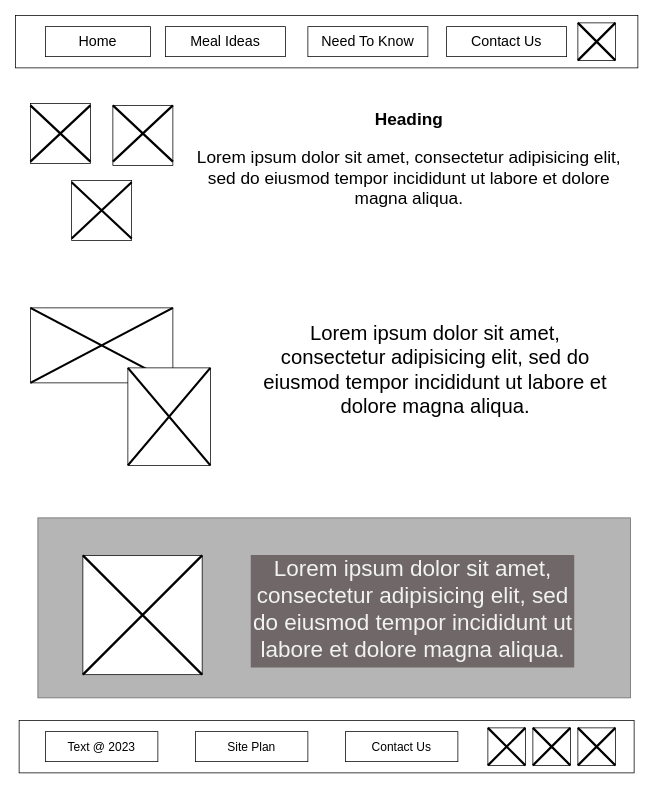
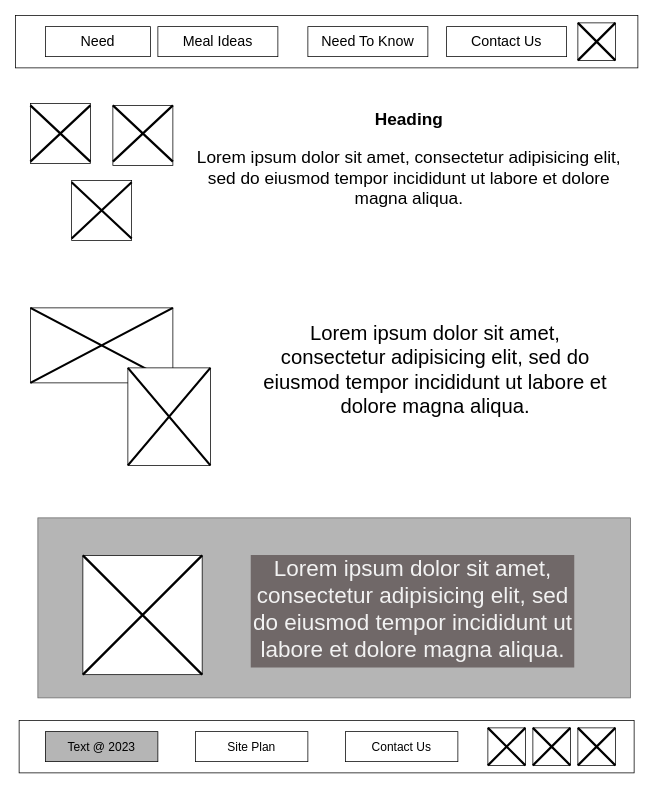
- <mxCell id="7" value="&lt;font style=&quot;font-size: 19px;&quot;&gt;Home&lt;/font&gt;" style="html=1;whiteSpace=wrap;" vertex="1" parent="1"><mxGeometry x="60" y="35" width="140" height="40" as="geometry" /></mxCell>
+ <mxCell id="7" value="&lt;font style=&quot;font-size: 19px;&quot;&gt;Need&lt;/font&gt;" style="html=1;whiteSpace=wrap;" vertex="1" parent="1"><mxGeometry x="60" y="35" width="140" height="40" as="geometry" /></mxCell>
- <mxCell id="8" value="&lt;font style=&quot;font-size: 19px;&quot;&gt;Meal Ideas&lt;/font&gt;" style="html=1;whiteSpace=wrap;" vertex="1" parent="1"><mxGeometry x="220" y="35" width="160" height="40" as="geometry" /></mxCell>
+ <mxCell id="8" value="&lt;font style=&quot;font-size: 19px;&quot;&gt;Meal Ideas&lt;/font&gt;" style="html=1;whiteSpace=wrap;" vertex="1" parent="1"><mxGeometry x="210" y="35" width="160" height="40" as="geometry" /></mxCell>
- <mxCell id="21" value="&lt;font style=&quot;font-size: 16px;&quot;&gt;Text @ 2023&lt;/font&gt;" style="html=1;whiteSpace=wrap;" vertex="1" parent="1"><mxGeometry x="60" y="975" width="150" height="40" as="geometry" /></mxCell>
+ <mxCell id="21" value="&lt;font style=&quot;font-size: 16px;&quot;&gt;Text @ 2023&lt;/font&gt;" style="html=1;whiteSpace=wrap;fillColor=#b5b5b5;" vertex="1" parent="1"><mxGeometry x="60" y="975" width="150" height="40" as="geometry" /></mxCell>
